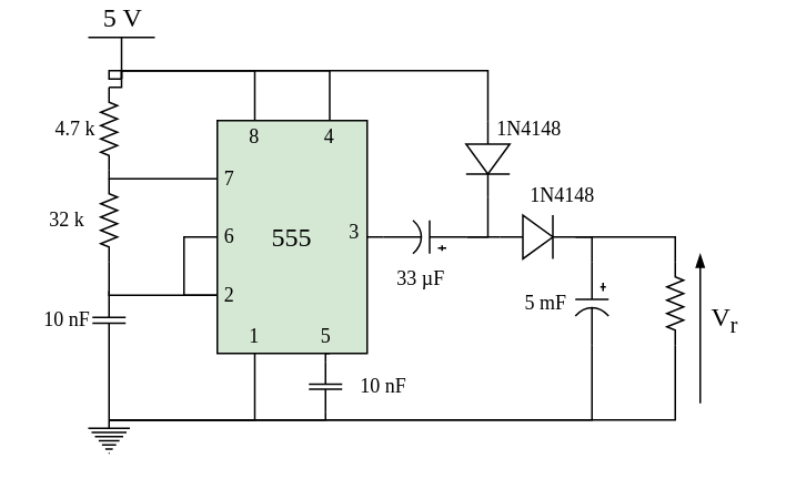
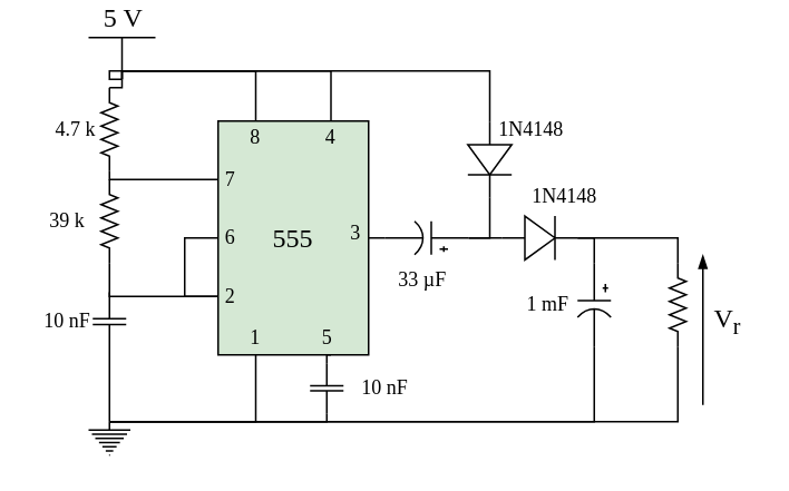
- <mxCell id="43" value="32 k" style="text;html=1;strokeColor=none;fillColor=none;align=center;verticalAlign=middle;whiteSpace=wrap;rounded=0;fontFamily=Charter;fontSize=12;" vertex="1" parent="1"><mxGeometry x="25" y="115" width="30" height="30" as="geometry" /></mxCell>
+ <mxCell id="43" value="39 k" style="text;html=1;strokeColor=none;fillColor=none;align=center;verticalAlign=middle;whiteSpace=wrap;rounded=0;fontFamily=Charter;fontSize=12;" vertex="1" parent="1"><mxGeometry x="25" y="115" width="30" height="30" as="geometry" /></mxCell>
- <mxCell id="46" value="5 mF" style="text;html=1;strokeColor=none;fillColor=none;align=center;verticalAlign=middle;whiteSpace=wrap;rounded=0;fontFamily=Charter;fontSize=12;" vertex="1" parent="1"><mxGeometry x="310" y="165" width="35" height="30" as="geometry" /></mxCell>
+ <mxCell id="46" value="1 mF" style="text;html=1;strokeColor=none;fillColor=none;align=center;verticalAlign=middle;whiteSpace=wrap;rounded=0;fontFamily=Charter;fontSize=12;" vertex="1" parent="1"><mxGeometry x="310" y="165" width="35" height="30" as="geometry" /></mxCell>
